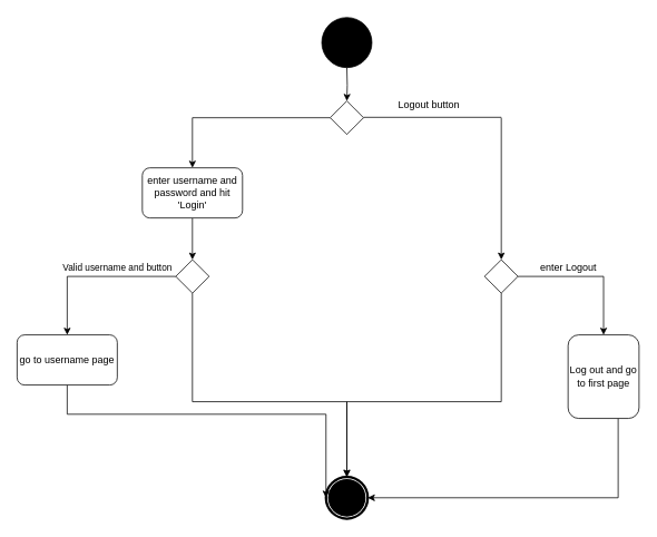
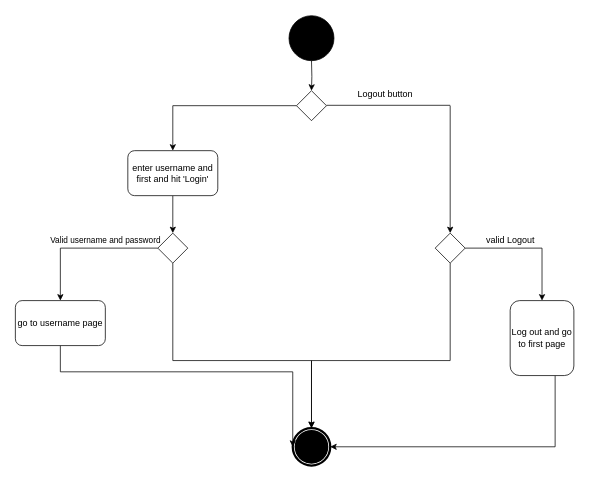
- <mxCell id="24" value="enter username and password and hit 'Login'" style="rounded=1;whiteSpace=wrap;html=1;" vertex="1" parent="1"><mxGeometry x="170" y="200" width="120" height="60" as="geometry" /></mxCell>
+ <mxCell id="24" value="enter username and first and hit 'Login'" style="rounded=1;whiteSpace=wrap;html=1;" vertex="1" parent="1"><mxGeometry x="170" y="200" width="120" height="60" as="geometry" /></mxCell>
- <mxCell id="19" value="&lt;font style=&quot;font-size: 11px&quot;&gt;Valid username and button&lt;/font&gt;" style="text;html=1;align=center;verticalAlign=middle;resizable=0;points=[];autosize=1;" parent="1" vertex="1"><mxGeometry x="60" y="310" width="160" height="20" as="geometry" /></mxCell>
+ <mxCell id="19" value="&lt;font style=&quot;font-size: 11px&quot;&gt;Valid username and password&lt;/font&gt;" style="text;html=1;align=center;verticalAlign=middle;resizable=0;points=[];autosize=1;" parent="1" vertex="1"><mxGeometry x="60" y="310" width="160" height="20" as="geometry" /></mxCell>
- <mxCell id="20" value="enter Logout" style="text;html=1;align=center;verticalAlign=middle;resizable=0;points=[];autosize=1;" parent="1" vertex="1"><mxGeometry x="640" y="310" width="80" height="20" as="geometry" /></mxCell>
+ <mxCell id="20" value="valid Logout" style="text;html=1;align=center;verticalAlign=middle;resizable=0;points=[];autosize=1;" parent="1" vertex="1"><mxGeometry x="640" y="310" width="80" height="20" as="geometry" /></mxCell>
